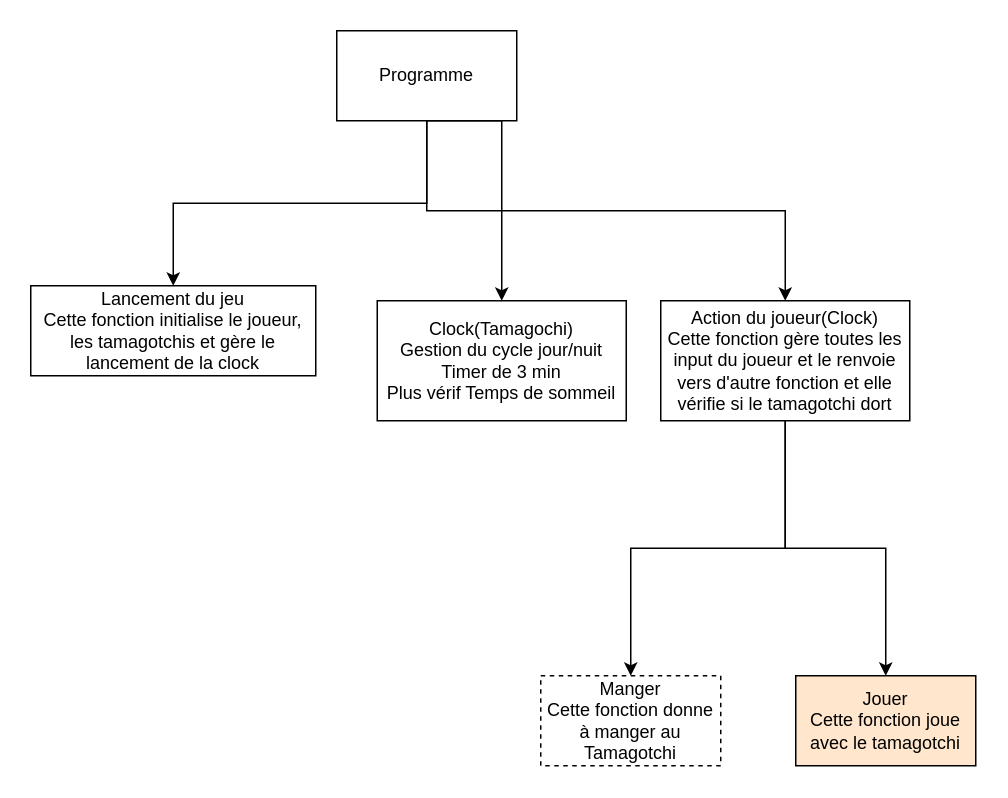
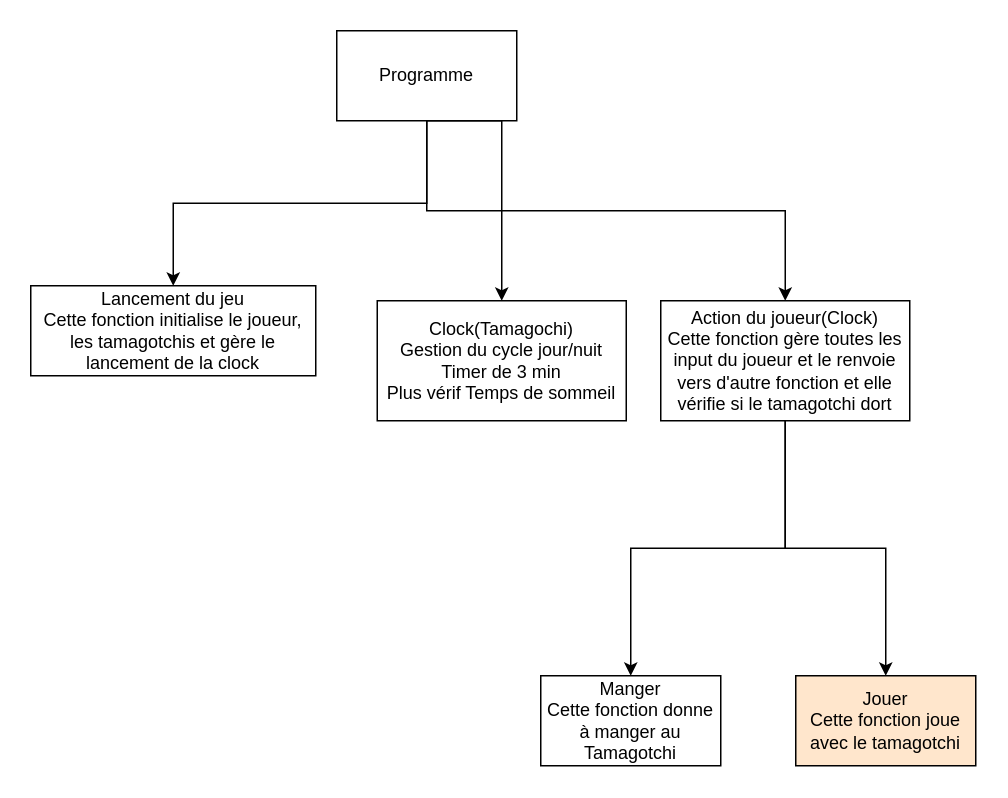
- <mxCell id="11" value="Manger&lt;div&gt;Cette fonction donne à manger au Tamagotchi&lt;/div&gt;" style="rounded=0;whiteSpace=wrap;html=1;dashed=1;" vertex="1" parent="1"><mxGeometry x="360" y="450" width="120" height="60" as="geometry" /></mxCell>
+ <mxCell id="11" value="Manger&lt;div&gt;Cette fonction donne à manger au Tamagotchi&lt;/div&gt;" style="rounded=0;whiteSpace=wrap;html=1;" vertex="1" parent="1"><mxGeometry x="360" y="450" width="120" height="60" as="geometry" /></mxCell>
